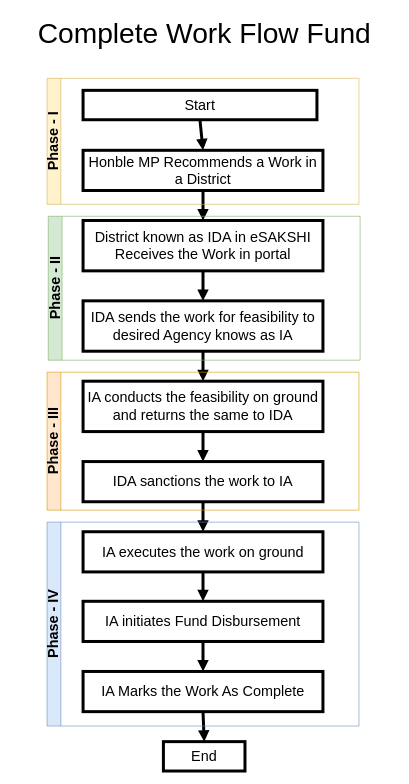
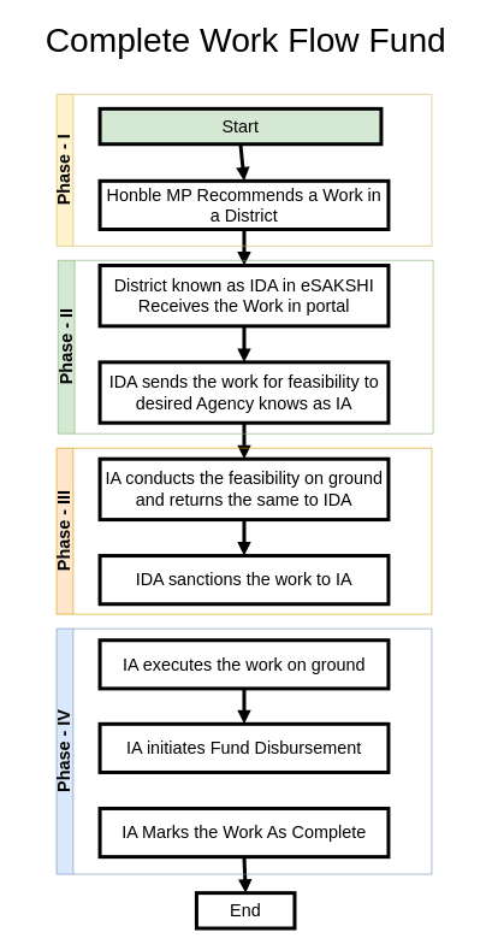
- <mxCell id="3" value="Start" style="whiteSpace=wrap;strokeWidth=5;fontSize=24;" vertex="1" parent="1"><mxGeometry x="138" y="150" width="390" height="49" as="geometry" /></mxCell>
+ <mxCell id="3" value="Start" style="whiteSpace=wrap;strokeWidth=5;fontSize=24;fillColor=#d5e8d4;" vertex="1" parent="1"><mxGeometry x="138" y="150" width="390" height="49" as="geometry" /></mxCell>
- <mxCell id="18" value="" style="curved=1;startArrow=none;endArrow=block;exitX=0.5;exitY=1;entryX=0.5;entryY=0;rounded=0;strokeWidth=5;fontSize=24;" edge="1" parent="1" source="8" target="9"><mxGeometry relative="1" as="geometry"><Array as="points" /></mxGeometry></mxCell>
- <mxCell id="20" value="" style="curved=1;startArrow=none;endArrow=block;exitX=0.5;exitY=1;entryX=0.5;entryY=0;rounded=0;strokeWidth=5;fontSize=24;" edge="1" parent="1" source="10" target="11"><mxGeometry relative="1" as="geometry"><Array as="points" /></mxGeometry></mxCell>
